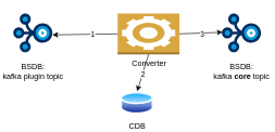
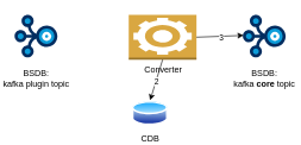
- <mxCell id="6" value="" style="endArrow=classic;html=1;rounded=0;entryX=1;entryY=0.55;entryDx=0;entryDy=0;entryPerimeter=0;exitX=0;exitY=0.5;exitDx=0;exitDy=0;exitPerimeter=0;" edge="1" parent="1" source="4" target="2"><mxGeometry width="50" height="50" relative="1" as="geometry"><mxPoint x="330" y="330" as="sourcePoint" /><mxPoint x="380" y="280" as="targetPoint" /></mxGeometry></mxCell>
- <mxCell id="7" value="1" style="edgeLabel;html=1;align=center;verticalAlign=middle;resizable=0;points=[];" vertex="1" connectable="0" parent="6"><mxGeometry x="-0.22" relative="1" as="geometry"><mxPoint as="offset" /></mxGeometry></mxCell>
